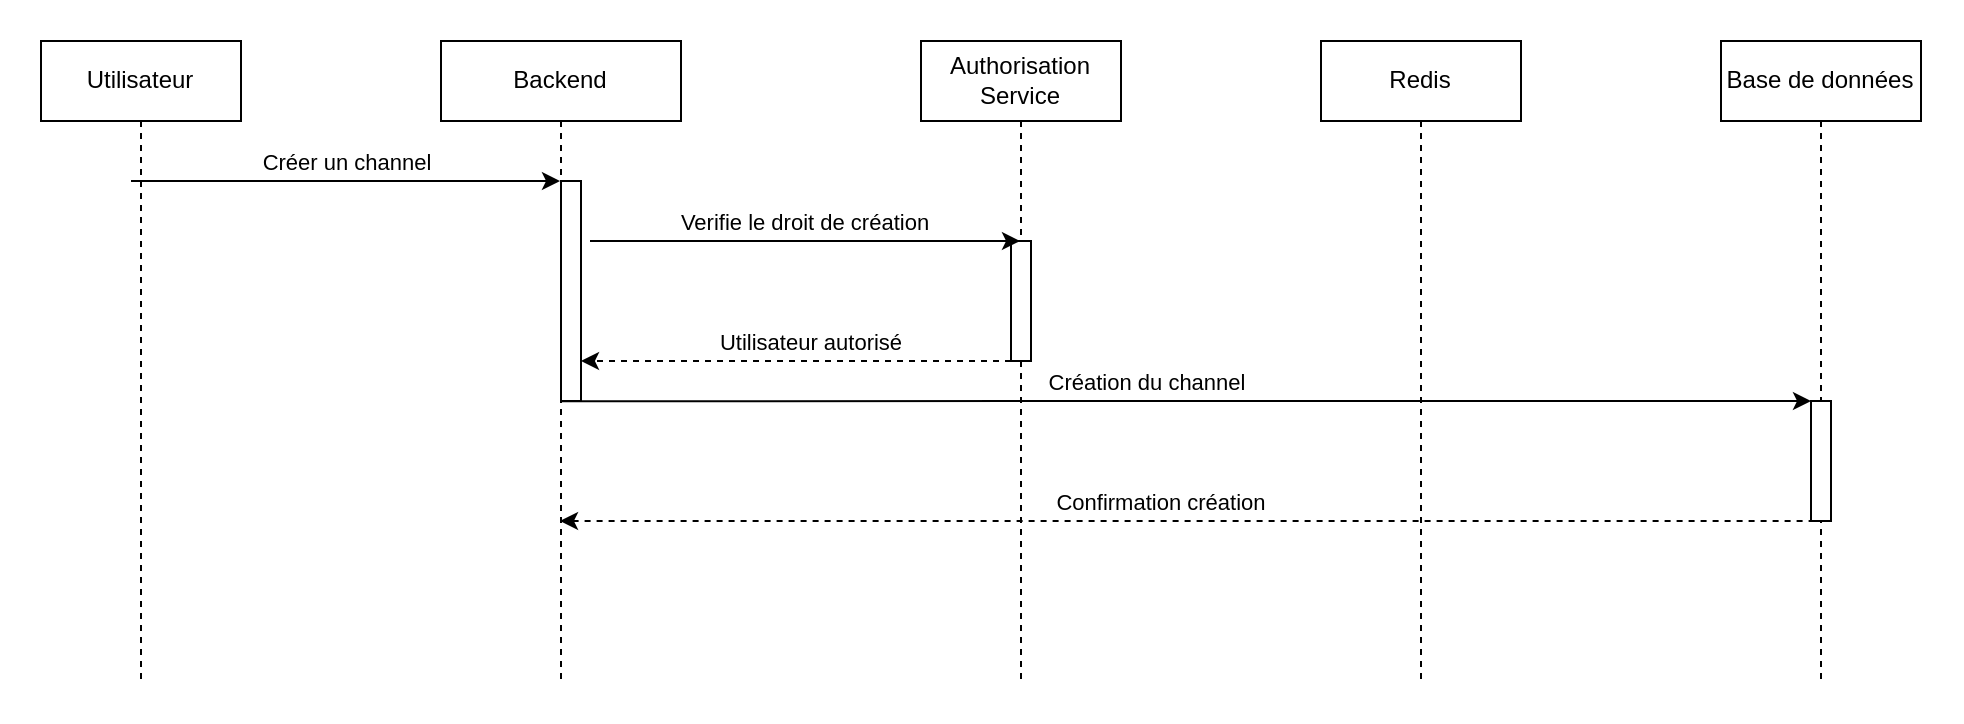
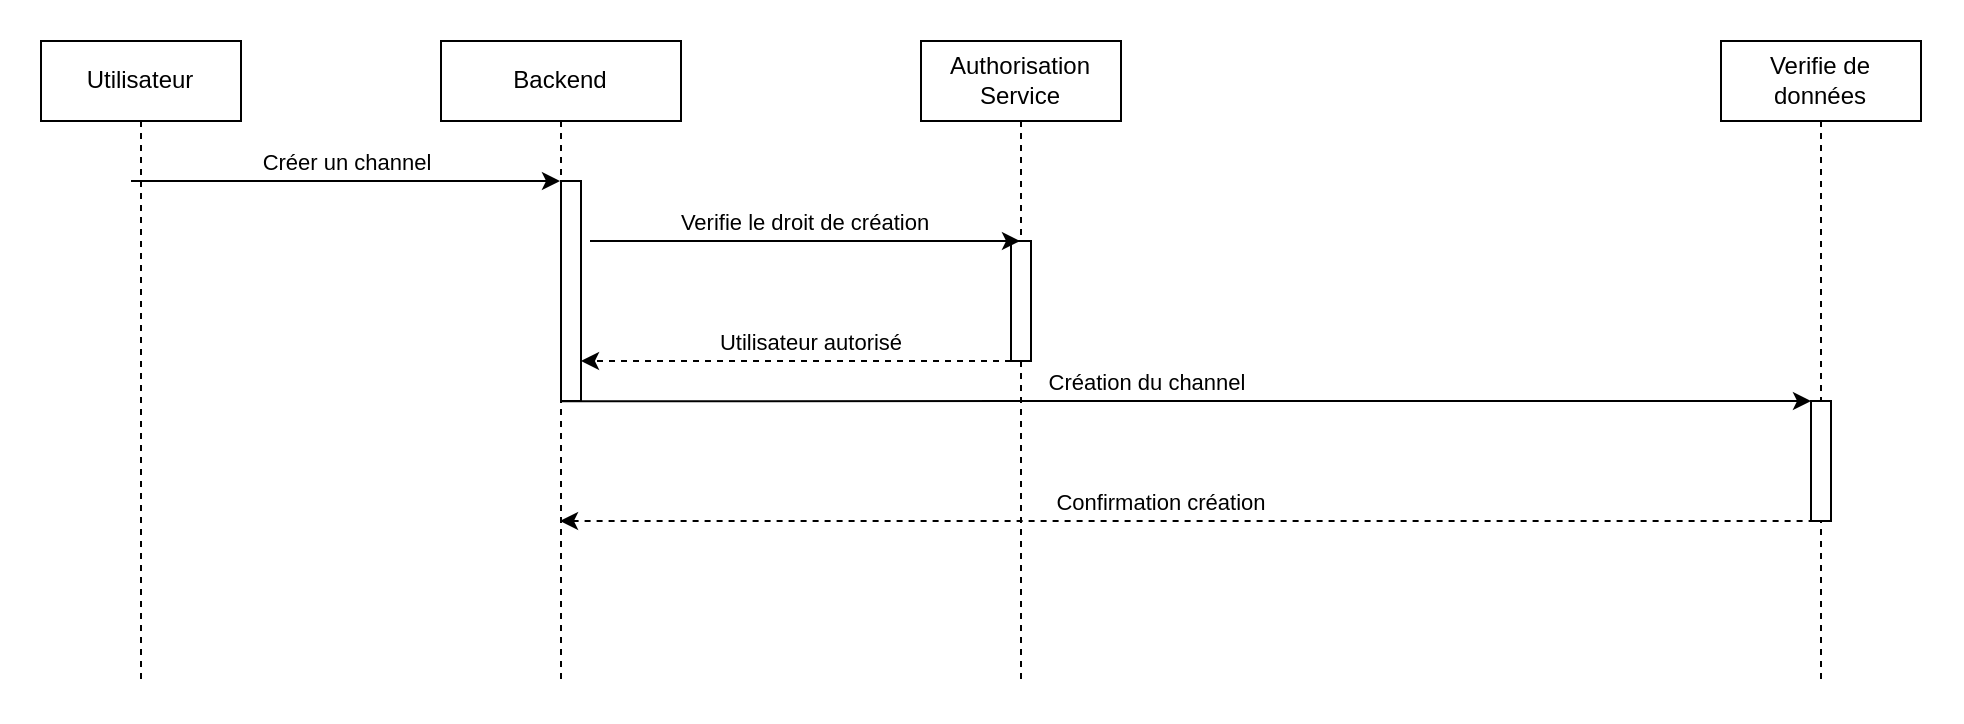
- <mxCell id="16" value="Base de données" style="shape=umlLifeline;perimeter=lifelinePerimeter;whiteSpace=wrap;html=1;container=0;dropTarget=0;collapsible=0;recursiveResize=0;outlineConnect=0;portConstraint=eastwest;newEdgeStyle={&quot;edgeStyle&quot;:&quot;elbowEdgeStyle&quot;,&quot;elbow&quot;:&quot;vertical&quot;,&quot;curved&quot;:0,&quot;rounded&quot;:0};" parent="1" vertex="1"><mxGeometry x="860" y="20" width="100" height="320" as="geometry" /></mxCell>
+ <mxCell id="16" value="Verifie de données" style="shape=umlLifeline;perimeter=lifelinePerimeter;whiteSpace=wrap;html=1;container=0;dropTarget=0;collapsible=0;recursiveResize=0;outlineConnect=0;portConstraint=eastwest;newEdgeStyle={&quot;edgeStyle&quot;:&quot;elbowEdgeStyle&quot;,&quot;elbow&quot;:&quot;vertical&quot;,&quot;curved&quot;:0,&quot;rounded&quot;:0};" parent="1" vertex="1"><mxGeometry x="860" y="20" width="100" height="320" as="geometry" /></mxCell>
- <mxCell id="11" value="Redis" style="shape=umlLifeline;perimeter=lifelinePerimeter;whiteSpace=wrap;html=1;container=0;dropTarget=0;collapsible=0;recursiveResize=0;outlineConnect=0;portConstraint=eastwest;newEdgeStyle={&quot;edgeStyle&quot;:&quot;elbowEdgeStyle&quot;,&quot;elbow&quot;:&quot;vertical&quot;,&quot;curved&quot;:0,&quot;rounded&quot;:0};" parent="1" vertex="1"><mxGeometry x="660" y="20" width="100" height="320" as="geometry" /></mxCell>
